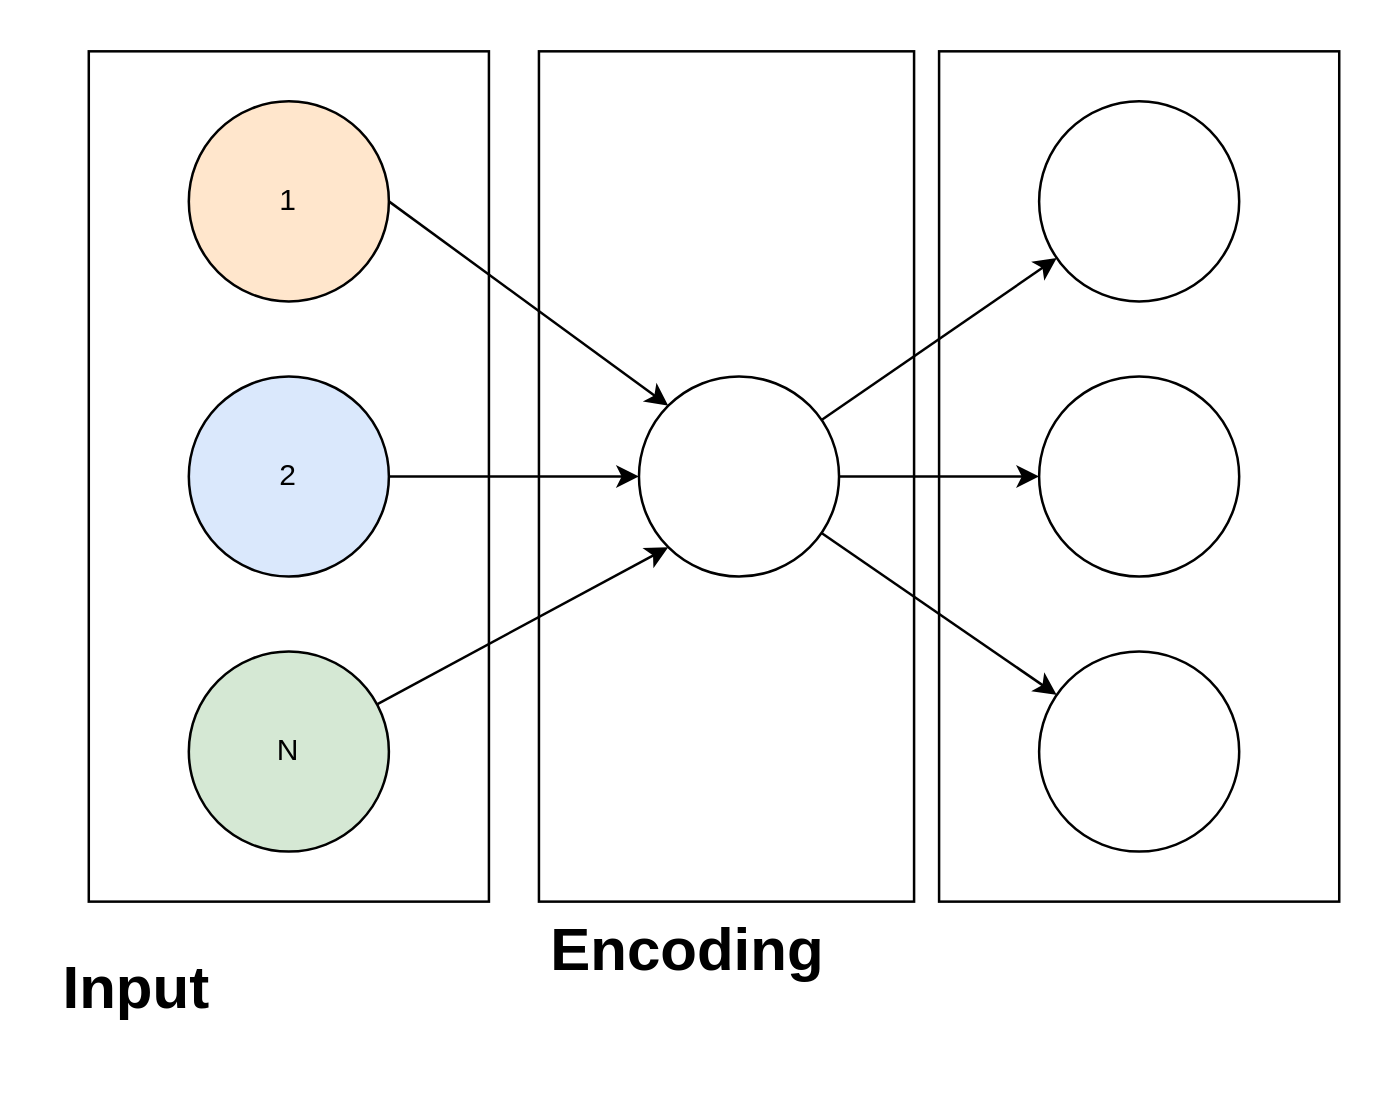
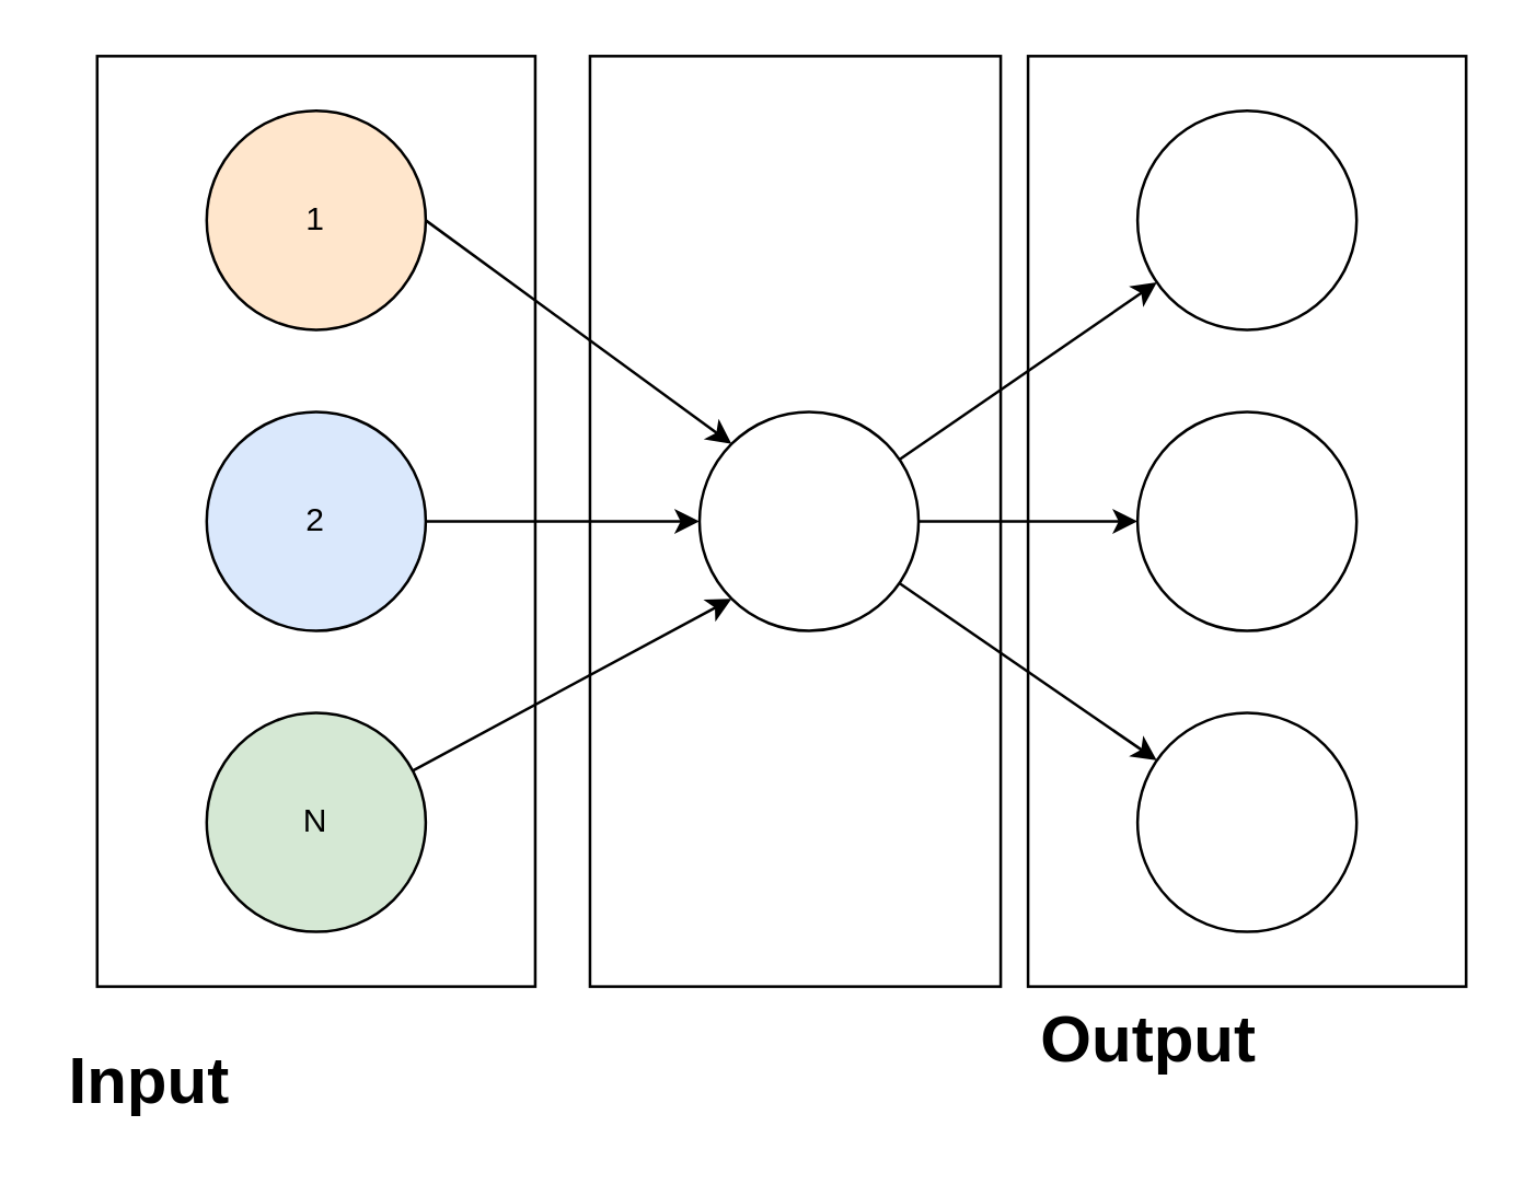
- <mxCell id="19" value="&lt;h1&gt;Encoding&lt;/h1&gt;" style="text;html=1;strokeColor=none;fillColor=none;spacing=5;spacingTop=-20;whiteSpace=wrap;overflow=hidden;rounded=0;" parent="1" vertex="1"><mxGeometry x="215" y="360" width="150" height="40" as="geometry" /></mxCell>
+ <mxCell id="20" value="&lt;h1&gt;Output&lt;/h1&gt;" style="text;html=1;strokeColor=none;fillColor=none;spacing=5;spacingTop=-20;whiteSpace=wrap;overflow=hidden;rounded=0;" parent="1" vertex="1"><mxGeometry x="375" y="360" width="150" height="40" as="geometry" /></mxCell>
